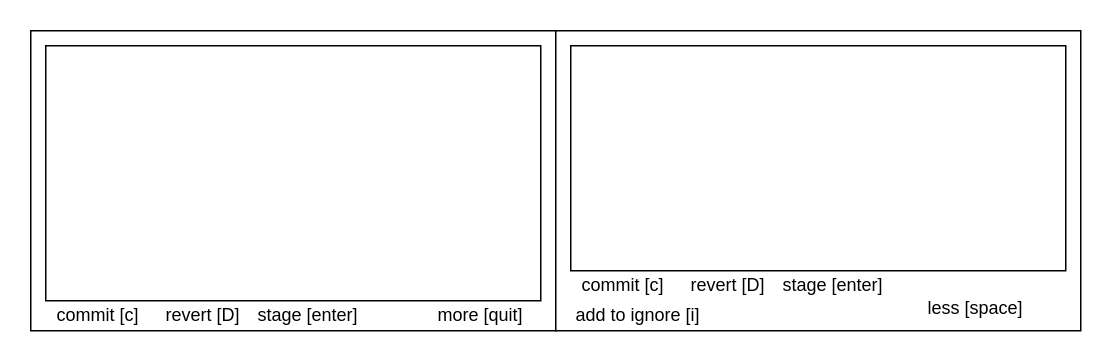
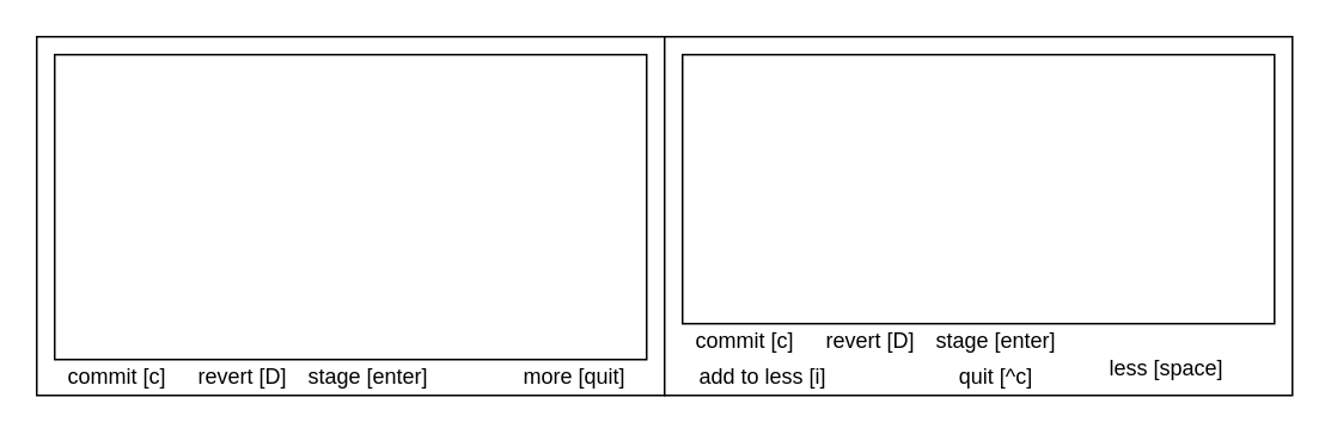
- <mxCell id="14" value="add to ignore&amp;nbsp;[i]" style="text;html=1;strokeColor=none;fillColor=none;align=center;verticalAlign=middle;whiteSpace=wrap;rounded=0;" vertex="1" parent="1"><mxGeometry x="380" y="200" width="90" height="20" as="geometry" /></mxCell>
+ <mxCell id="14" value="add to less&amp;nbsp;[i]" style="text;html=1;strokeColor=none;fillColor=none;align=center;verticalAlign=middle;whiteSpace=wrap;rounded=0;" vertex="1" parent="1"><mxGeometry x="380" y="200" width="90" height="20" as="geometry" /></mxCell>
+ <mxCell id="15" value="quit [^c]" style="text;html=1;strokeColor=none;fillColor=none;align=center;verticalAlign=middle;whiteSpace=wrap;rounded=0;" vertex="1" parent="1"><mxGeometry x="520" y="200" width="70" height="20" as="geometry" /></mxCell>
